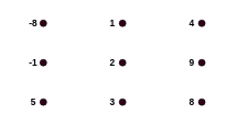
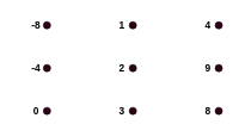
- <mxCell id="5" value="&lt;b&gt;&lt;font style=&quot;font-size: 14px;&quot;&gt;-1&lt;/font&gt;&lt;/b&gt;" style="text;html=1;align=center;verticalAlign=middle;whiteSpace=wrap;rounded=0;" vertex="1" parent="1"><mxGeometry x="20" y="80" width="60" height="30" as="geometry" /></mxCell>
+ <mxCell id="5" value="&lt;b&gt;&lt;font style=&quot;font-size: 14px;&quot;&gt;-4&lt;/font&gt;&lt;/b&gt;" style="text;html=1;align=center;verticalAlign=middle;whiteSpace=wrap;rounded=0;" vertex="1" parent="1"><mxGeometry x="20" y="80" width="60" height="30" as="geometry" /></mxCell>
- <mxCell id="7" value="&lt;b&gt;&lt;font style=&quot;font-size: 14px;&quot;&gt;5&lt;/font&gt;&lt;/b&gt;" style="text;html=1;align=center;verticalAlign=middle;whiteSpace=wrap;rounded=0;" vertex="1" parent="1"><mxGeometry x="20" y="140" width="60" height="30" as="geometry" /></mxCell>
+ <mxCell id="7" value="&lt;b&gt;&lt;font style=&quot;font-size: 14px;&quot;&gt;0&lt;/font&gt;&lt;/b&gt;" style="text;html=1;align=center;verticalAlign=middle;whiteSpace=wrap;rounded=0;" vertex="1" parent="1"><mxGeometry x="20" y="140" width="60" height="30" as="geometry" /></mxCell>
